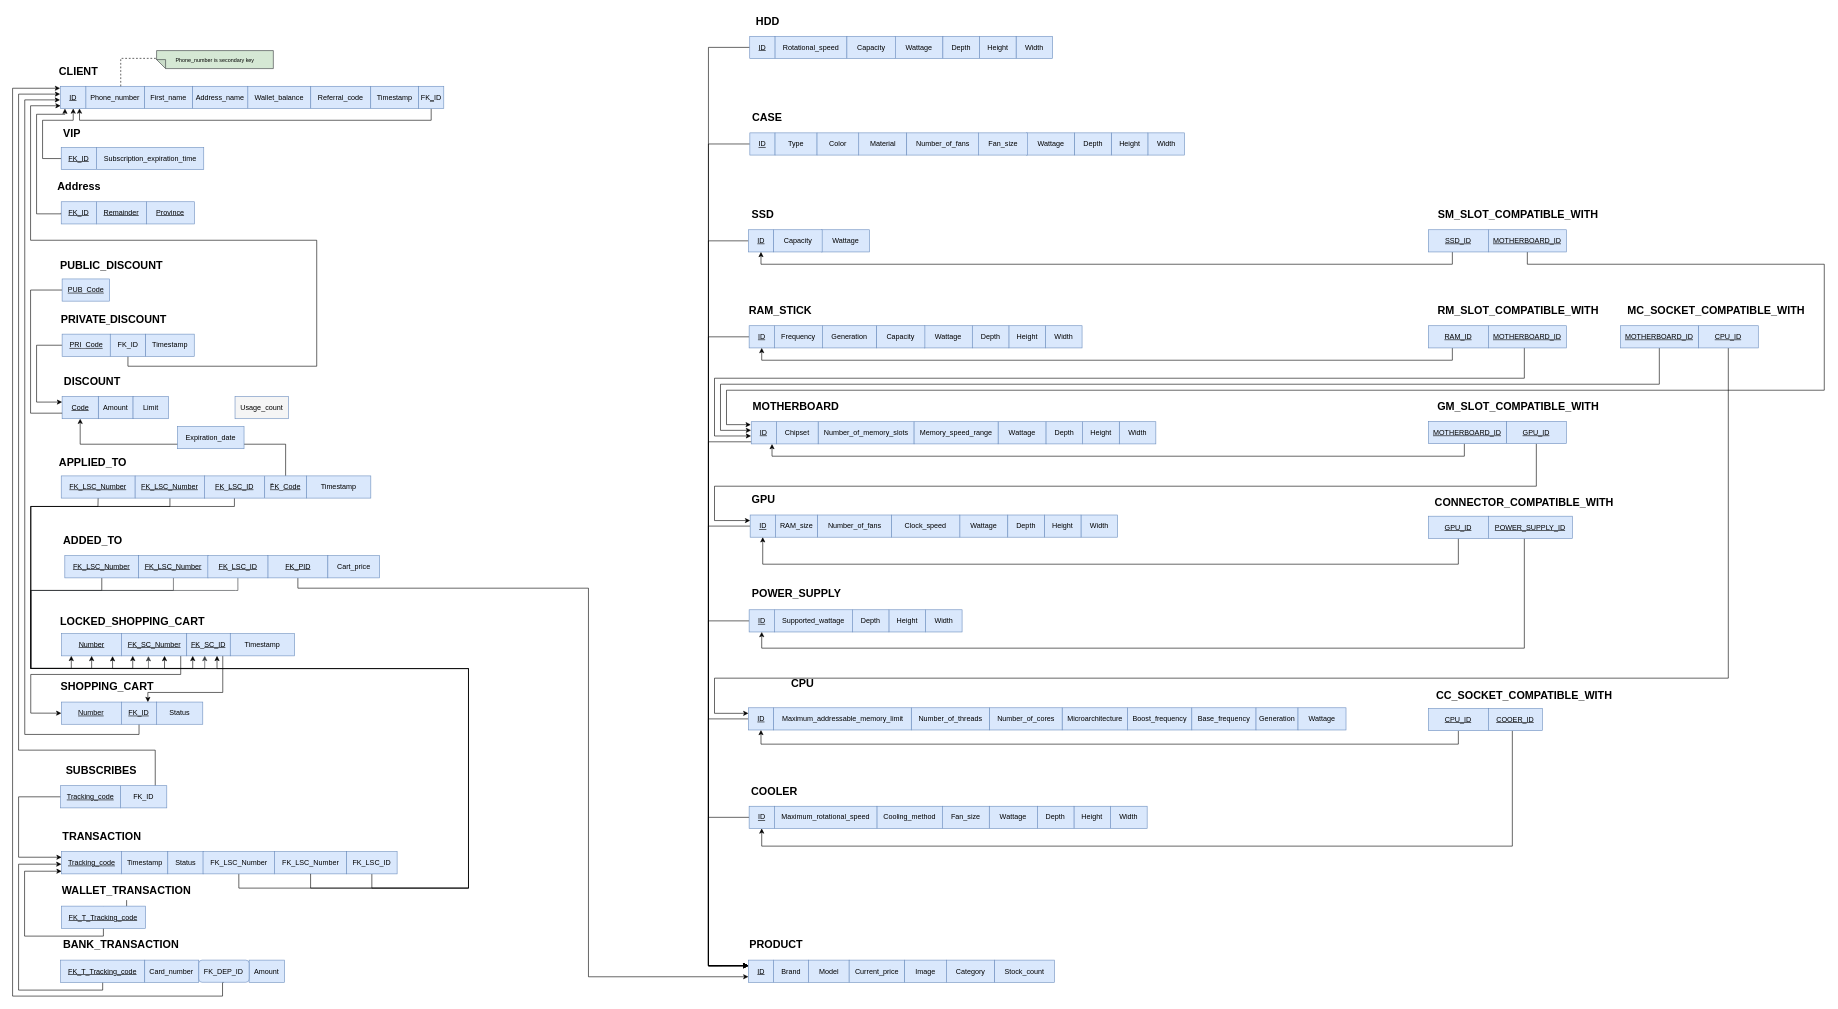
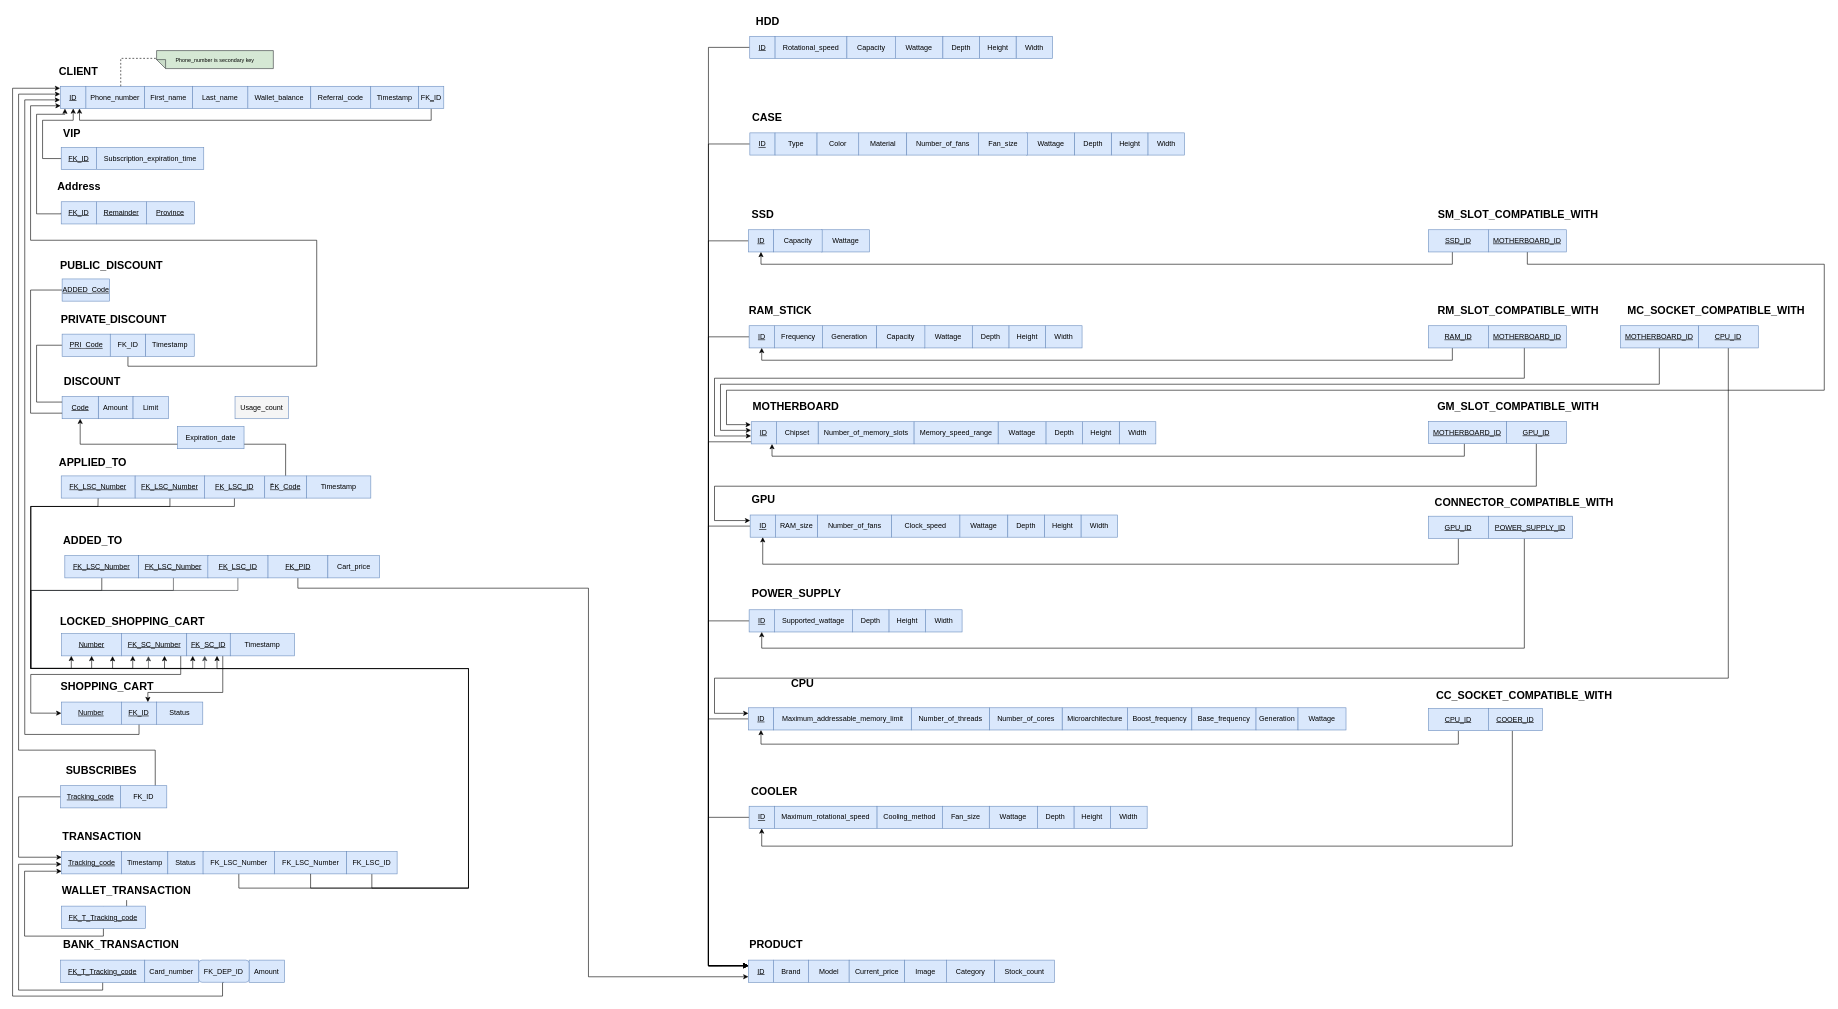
- <mxCell id="120" value="Address_name" style="rounded=0;whiteSpace=wrap;html=1;fillColor=#dae8fc;strokeColor=#6c8ebf;" parent="1" vertex="1"><mxGeometry x="320.08" y="143.33" width="92" height="37" as="geometry" /></mxCell>
+ <mxCell id="120" value="Last_name" style="rounded=0;whiteSpace=wrap;html=1;fillColor=#dae8fc;strokeColor=#6c8ebf;" parent="1" vertex="1"><mxGeometry x="320.08" y="143.33" width="92" height="37" as="geometry" /></mxCell>
- <mxCell id="205" value="&lt;u&gt;PUB&lt;/u&gt;_&lt;u&gt;Code&lt;/u&gt;" style="rounded=0;whiteSpace=wrap;html=1;fillColor=#dae8fc;strokeColor=#6c8ebf;" vertex="1" parent="1"><mxGeometry x="102.58" y="464.5" width="79.25" height="37" as="geometry" /></mxCell>
+ <mxCell id="205" value="&lt;u&gt;ADDED&lt;/u&gt;_&lt;u&gt;Code&lt;/u&gt;" style="rounded=0;whiteSpace=wrap;html=1;fillColor=#dae8fc;strokeColor=#6c8ebf;" vertex="1" parent="1"><mxGeometry x="102.58" y="464.5" width="79.25" height="37" as="geometry" /></mxCell>
- <mxCell id="207" style="edgeStyle=orthogonalEdgeStyle;rounded=0;orthogonalLoop=1;jettySize=auto;html=1;entryX=0;entryY=0.25;entryDx=0;entryDy=0;" edge="1" parent="1" source="208" target="202"><mxGeometry relative="1" as="geometry"><Array as="points"><mxPoint x="60" y="575" /><mxPoint x="60" y="670" /></Array></mxGeometry></mxCell>
+ <mxCell id="207" style="edgeStyle=orthogonalEdgeStyle;rounded=0;orthogonalLoop=1;jettySize=auto;html=1;entryX=0;entryY=0.25;entryDx=0;entryDy=0;endArrow=none;" edge="1" parent="1" source="208" target="202"><mxGeometry relative="1" as="geometry"><Array as="points"><mxPoint x="60" y="575" /><mxPoint x="60" y="670" /></Array></mxGeometry></mxCell>
